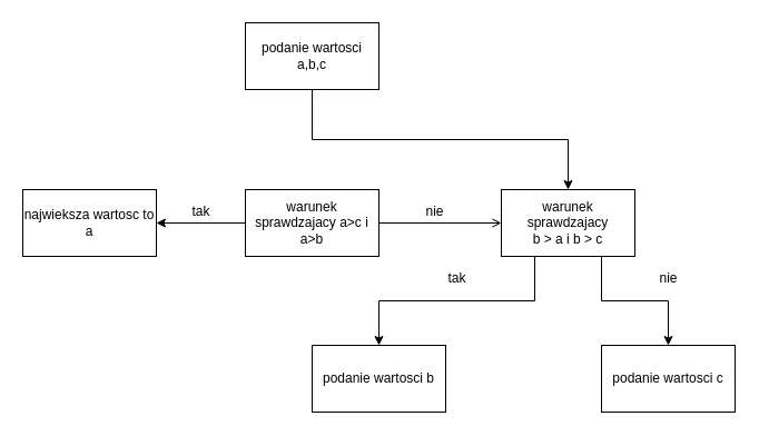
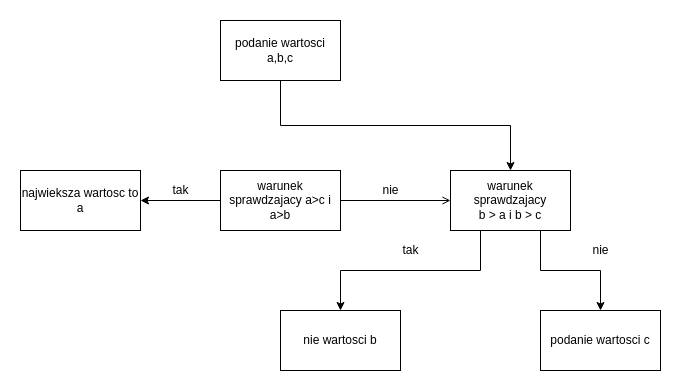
- <mxCell id="13" value="podanie wartosci b" style="whiteSpace=wrap;html=1;" vertex="1" parent="1"><mxGeometry x="280" y="310" width="120" height="60" as="geometry" /></mxCell>
+ <mxCell id="13" value="nie wartosci b" style="whiteSpace=wrap;html=1;" vertex="1" parent="1"><mxGeometry x="280" y="310" width="120" height="60" as="geometry" /></mxCell>
